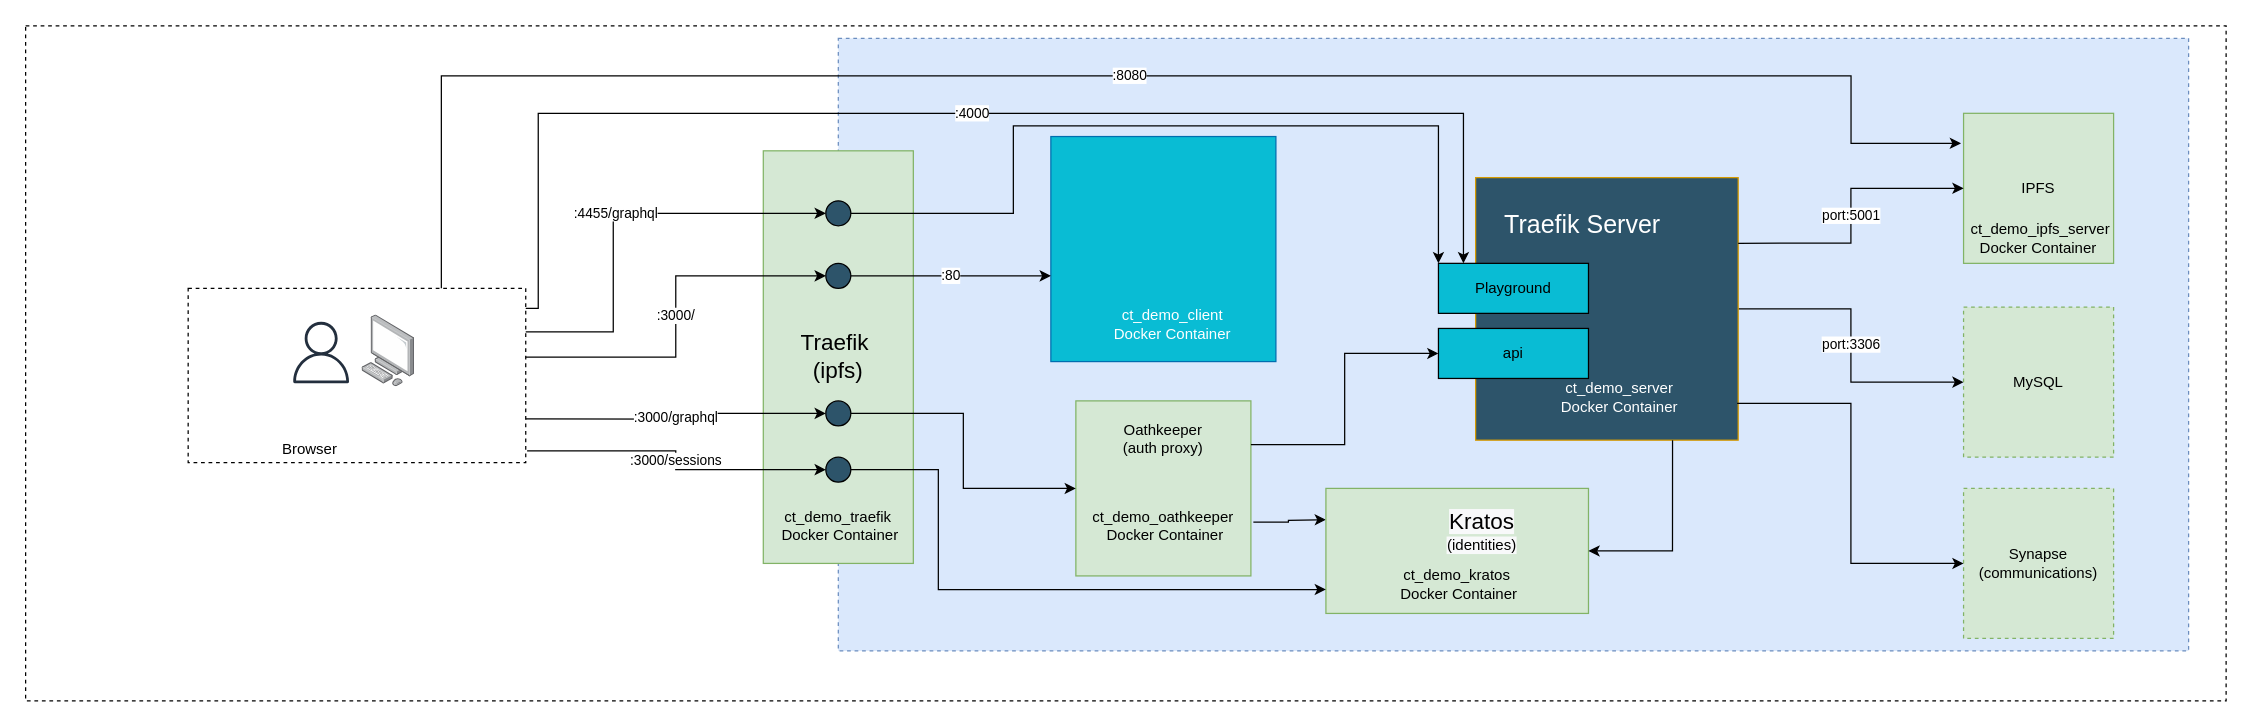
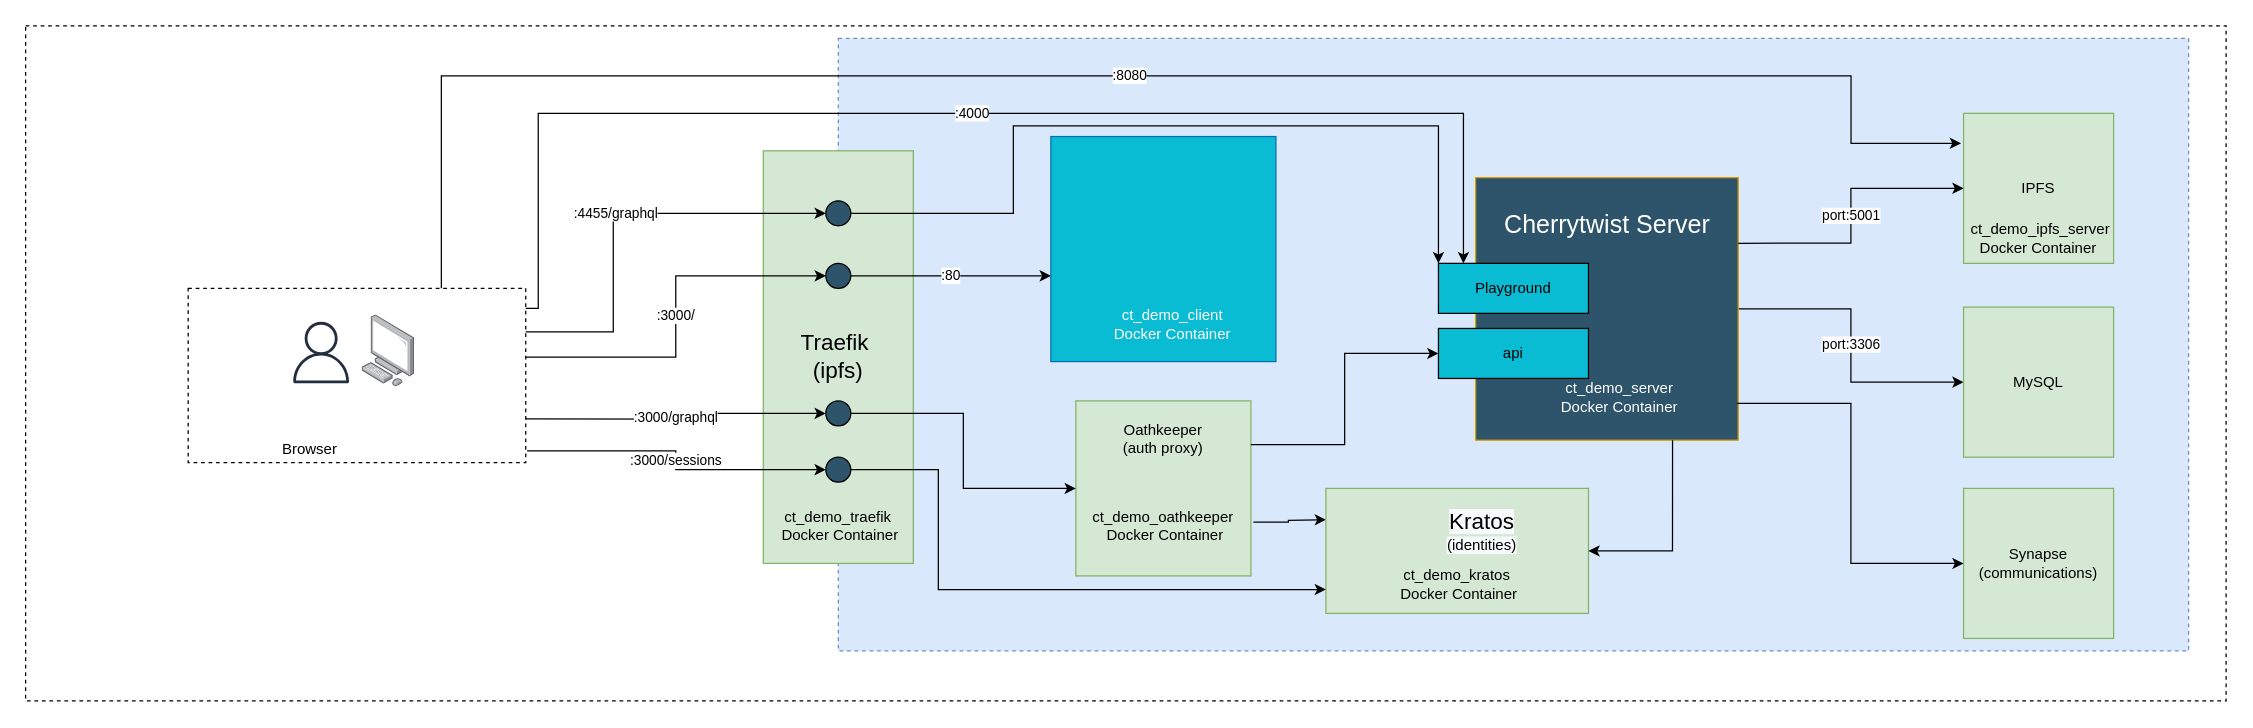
- <mxCell id="12" value="&lt;div style=&quot;text-align: center&quot;&gt;&lt;span style=&quot;font-size: 20px ; font-family: &amp;#34;helvetica&amp;#34;&quot;&gt;&lt;font color=&quot;#ffffff&quot;&gt;Traefik Server&lt;/font&gt;&lt;/span&gt;&lt;/div&gt;" style="text;whiteSpace=wrap;html=1;" parent="9" vertex="1"><mxGeometry x="10.526" y="19.047" width="168.421" height="101.587" as="geometry" /></mxCell>
+ <mxCell id="12" value="&lt;div style=&quot;text-align: center&quot;&gt;&lt;span style=&quot;font-size: 20px ; font-family: &amp;#34;helvetica&amp;#34;&quot;&gt;&lt;font color=&quot;#ffffff&quot;&gt;Cherrytwist Server&lt;/font&gt;&lt;/span&gt;&lt;/div&gt;" style="text;whiteSpace=wrap;html=1;" parent="9" vertex="1"><mxGeometry x="10.526" y="19.047" width="168.421" height="101.587" as="geometry" /></mxCell>
- <mxCell id="7" value="MySQL" style="whiteSpace=wrap;html=1;aspect=fixed;fillColor=#d5e8d4;strokeColor=#82b366;dashed=1;" parent="6" vertex="1"><mxGeometry width="120" height="120" as="geometry" /></mxCell>
+ <mxCell id="7" value="MySQL" style="whiteSpace=wrap;html=1;aspect=fixed;fillColor=#d5e8d4;strokeColor=#82b366;" parent="6" vertex="1"><mxGeometry width="120" height="120" as="geometry" /></mxCell>
- <mxCell id="49" value="Synapse&lt;br&gt;(communications)" style="whiteSpace=wrap;html=1;aspect=fixed;fillColor=#d5e8d4;strokeColor=#82b366;dashed=1;" vertex="1" parent="48"><mxGeometry width="120" height="120" as="geometry" /></mxCell>
+ <mxCell id="49" value="Synapse&lt;br&gt;(communications)" style="whiteSpace=wrap;html=1;aspect=fixed;fillColor=#d5e8d4;strokeColor=#82b366;" vertex="1" parent="48"><mxGeometry width="120" height="120" as="geometry" /></mxCell>
